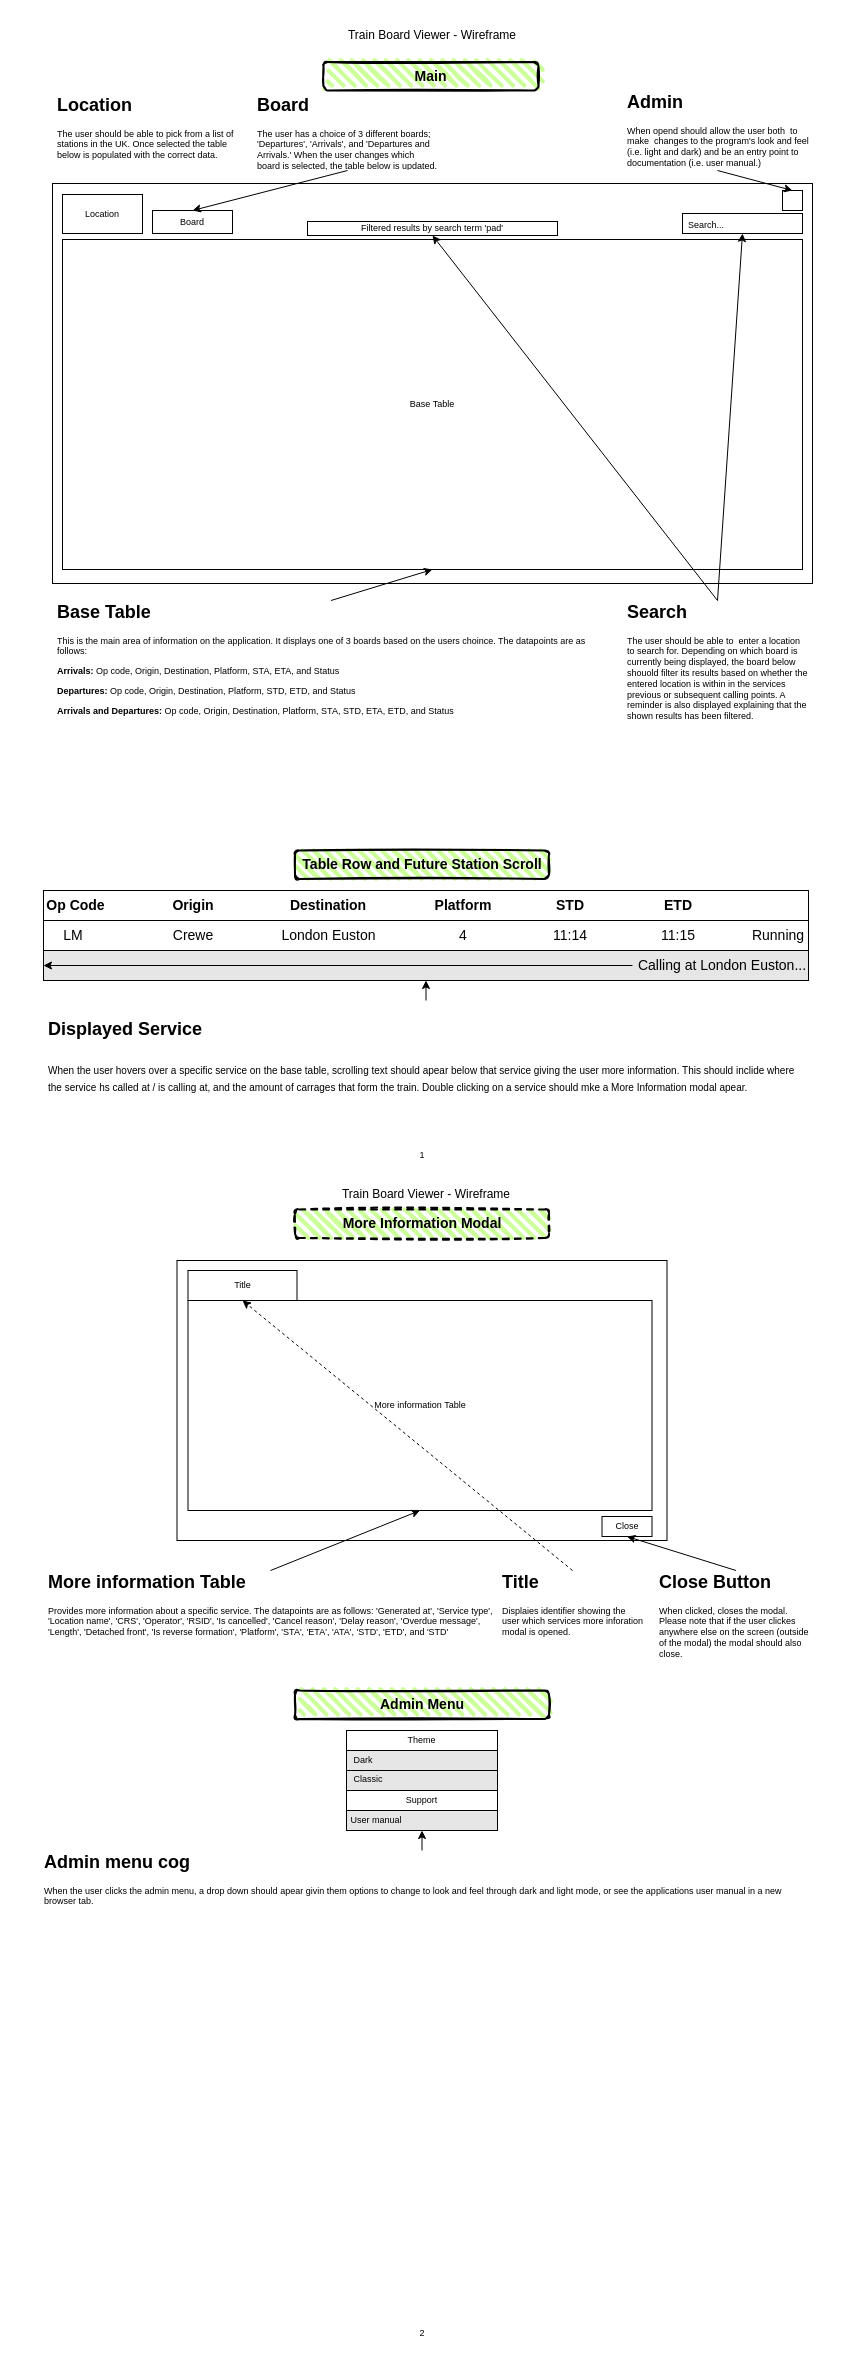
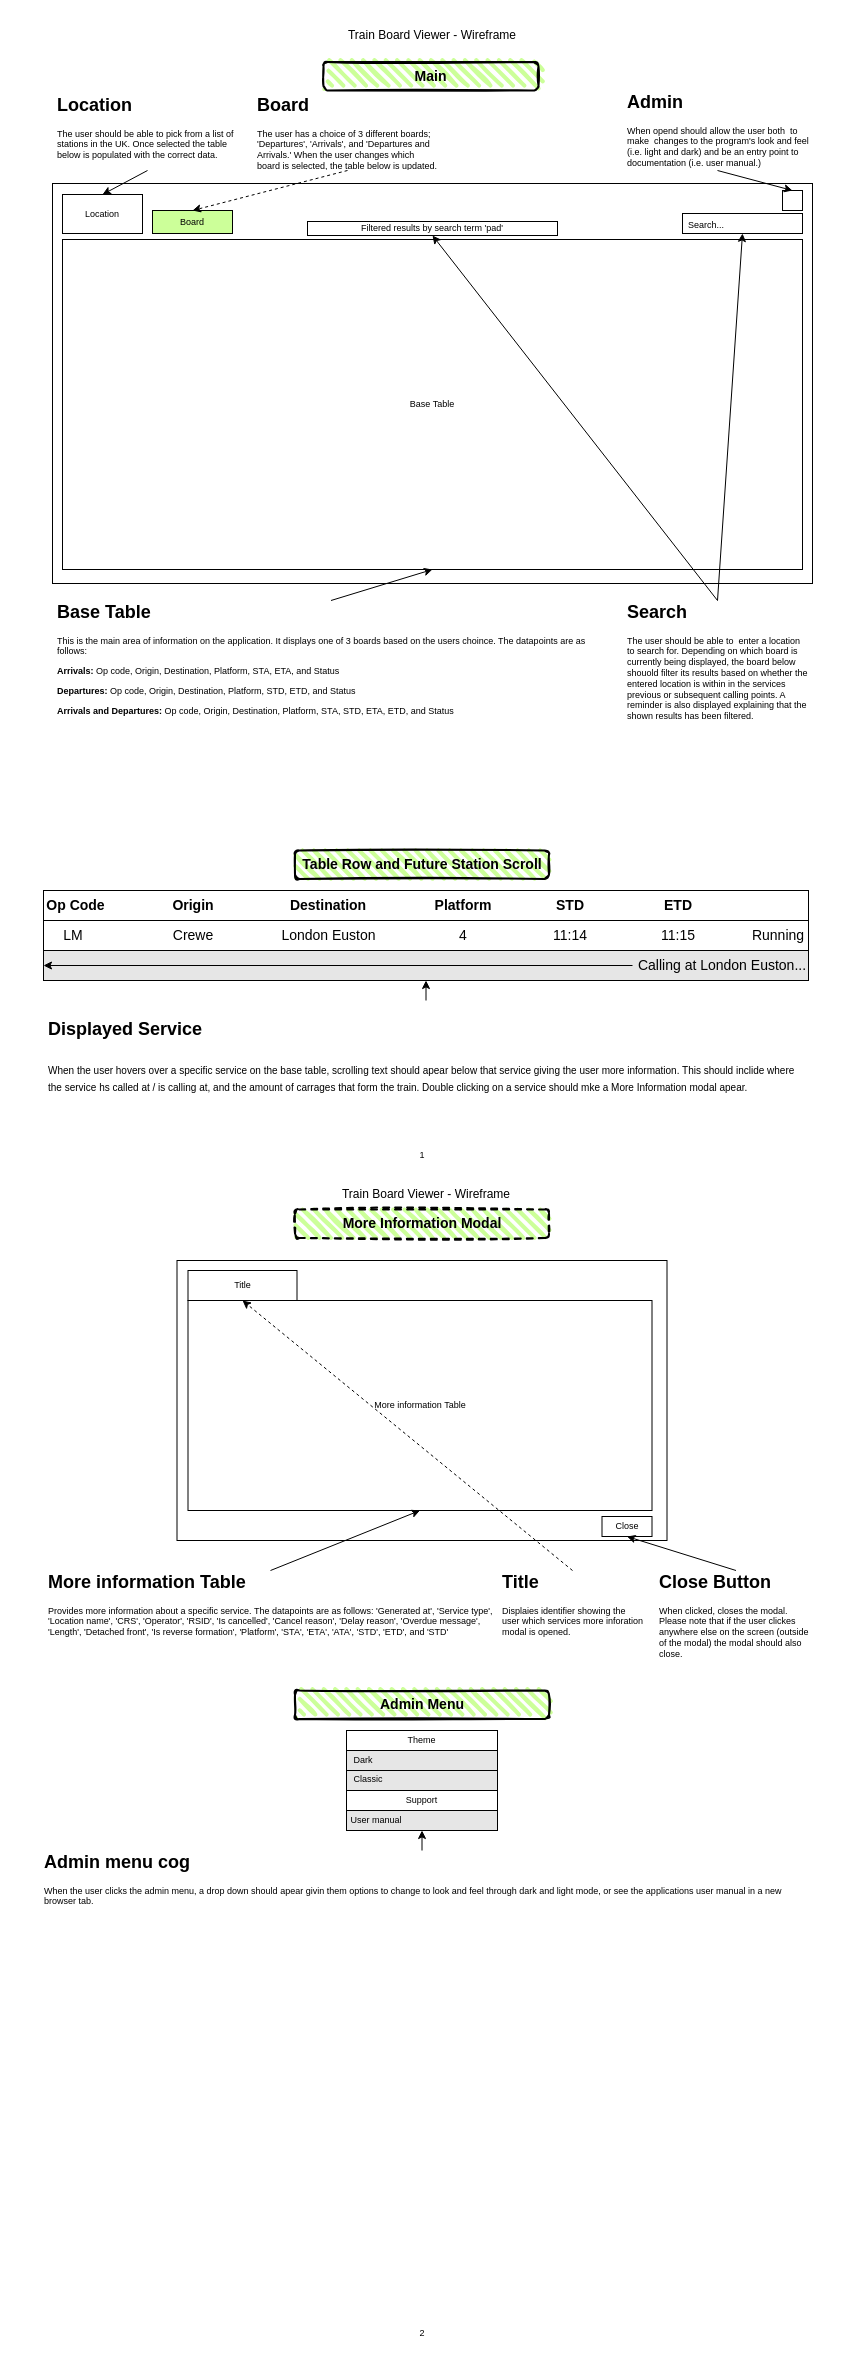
+ <mxCell id="15" value="" style="endArrow=classic;html=1;rounded=0;fontSize=9;exitX=0.5;exitY=1;exitDx=0;exitDy=0;entryX=0.5;entryY=0;entryDx=0;entryDy=0;" edge="1" parent="1" source="10" target="7"><mxGeometry width="50" height="50" relative="1" as="geometry"><mxPoint x="449" y="450" as="sourcePoint" /><mxPoint x="499" y="400" as="targetPoint" /></mxGeometry></mxCell>
- <mxCell id="16" value="" style="endArrow=classic;html=1;rounded=0;fontSize=9;exitX=0.5;exitY=1;exitDx=0;exitDy=0;entryX=0.5;entryY=0;entryDx=0;entryDy=0;" edge="1" parent="1" source="11" target="8"><mxGeometry width="50" height="50" relative="1" as="geometry"><mxPoint x="449" y="450" as="sourcePoint" /><mxPoint x="499" y="400" as="targetPoint" /></mxGeometry></mxCell>
+ <mxCell id="16" value="" style="endArrow=classic;html=1;rounded=0;fontSize=9;exitX=0.5;exitY=1;exitDx=0;exitDy=0;entryX=0.5;entryY=0;entryDx=0;entryDy=0;dashed=1;" edge="1" parent="1" source="11" target="8"><mxGeometry width="50" height="50" relative="1" as="geometry"><mxPoint x="449" y="450" as="sourcePoint" /><mxPoint x="499" y="400" as="targetPoint" /></mxGeometry></mxCell>
- <mxCell id="8" value="Board" style="rounded=0;whiteSpace=wrap;html=1;fontSize=9;" vertex="1" parent="1"><mxGeometry x="152" y="210" width="80" height="23" as="geometry" /></mxCell>
+ <mxCell id="8" value="Board" style="rounded=0;whiteSpace=wrap;html=1;fontSize=9;fillColor=#ccff99;" vertex="1" parent="1"><mxGeometry x="152" y="210" width="80" height="23" as="geometry" /></mxCell>
